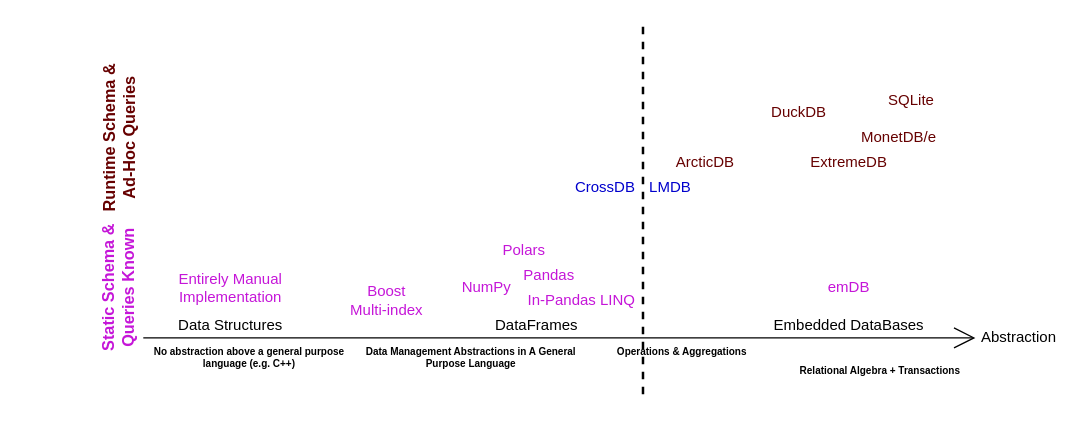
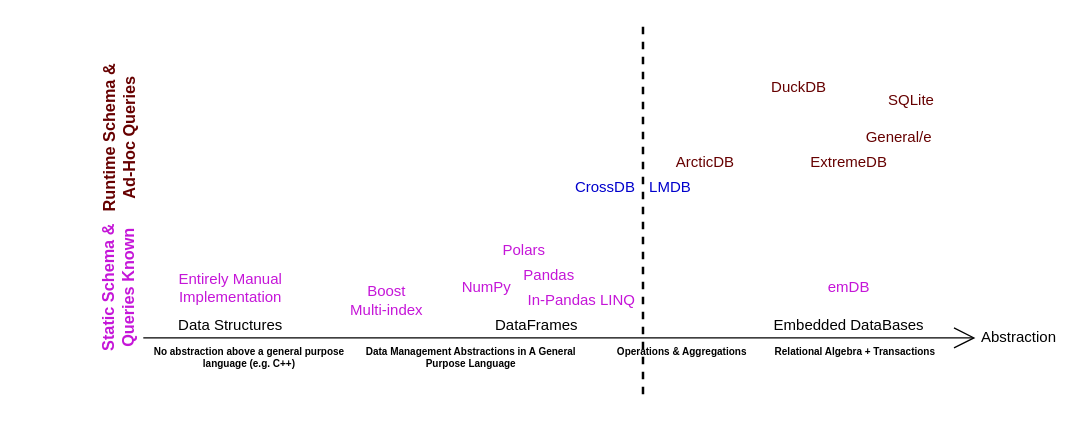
- <mxCell id="16" value="DuckDB" style="text;html=1;strokeColor=none;fillColor=none;align=center;verticalAlign=middle;whiteSpace=wrap;rounded=0;fontColor=#660000;" parent="1" vertex="1"><mxGeometry x="613.94" y="80" width="50" height="20" as="geometry" /></mxCell>
+ <mxCell id="16" value="DuckDB" style="text;html=1;strokeColor=none;fillColor=none;align=center;verticalAlign=middle;whiteSpace=wrap;rounded=0;fontColor=#660000;" parent="1" vertex="1"><mxGeometry x="613.94" y="60" width="50" height="20" as="geometry" /></mxCell>
- <mxCell id="17" value="MonetDB/e" style="text;html=1;strokeColor=none;fillColor=none;align=center;verticalAlign=middle;whiteSpace=wrap;rounded=0;fontColor=#660000;" parent="1" vertex="1"><mxGeometry x="693.94" y="100" width="50" height="20" as="geometry" /></mxCell>
+ <mxCell id="17" value="General/e" style="text;html=1;strokeColor=none;fillColor=none;align=center;verticalAlign=middle;whiteSpace=wrap;rounded=0;fontColor=#660000;" parent="1" vertex="1"><mxGeometry x="693.94" y="100" width="50" height="20" as="geometry" /></mxCell>
- <mxCell id="4" value="Relational Algebra + Transactions" style="text;html=1;strokeColor=none;fillColor=none;align=center;verticalAlign=top;whiteSpace=wrap;rounded=0;fontSize=8;fontStyle=1;fontColor=#000000;" parent="1" vertex="1"><mxGeometry x="633.94" y="285" width="140" height="30" as="geometry" /></mxCell>
+ <mxCell id="4" value="Relational Algebra + Transactions" style="text;html=1;strokeColor=none;fillColor=none;align=center;verticalAlign=top;whiteSpace=wrap;rounded=0;fontSize=8;fontStyle=1;fontColor=#000000;" parent="1" vertex="1"><mxGeometry x="613.94" y="270" width="140" height="30" as="geometry" /></mxCell>
